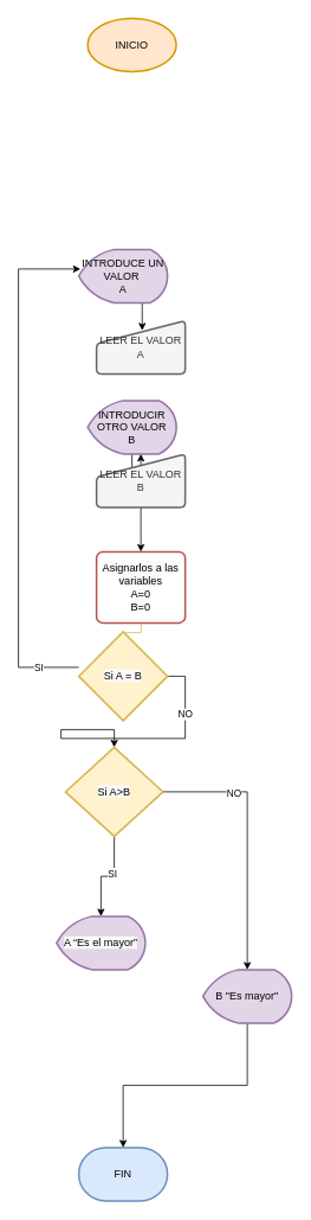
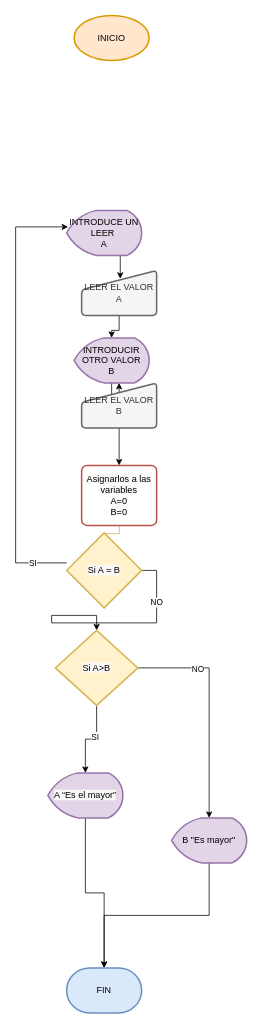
- <mxCell id="3" value="INTRODUCE UN VALOR&amp;nbsp;&lt;br&gt;A" style="strokeWidth=2;html=1;shape=mxgraph.flowchart.display;whiteSpace=wrap;fillColor=#e1d5e7;strokeColor=#9673a6;" parent="1" vertex="1"><mxGeometry x="88" y="280" width="100" height="60" as="geometry" /></mxCell>
+ <mxCell id="3" value="INTRODUCE UN LEER&amp;nbsp;&lt;br&gt;A" style="strokeWidth=2;html=1;shape=mxgraph.flowchart.display;whiteSpace=wrap;fillColor=#e1d5e7;strokeColor=#9673a6;" parent="1" vertex="1"><mxGeometry x="88" y="280" width="100" height="60" as="geometry" /></mxCell>
+ <mxCell id="4" style="edgeStyle=orthogonalEdgeStyle;rounded=0;orthogonalLoop=1;jettySize=auto;html=1;exitX=0.5;exitY=1;exitDx=0;exitDy=0;fontColor=#000000;" parent="1" source="5" target="7" edge="1"><mxGeometry relative="1" as="geometry" /></mxCell>
+ <mxCell id="20" style="edgeStyle=orthogonalEdgeStyle;rounded=0;orthogonalLoop=1;jettySize=auto;html=1;exitX=0.5;exitY=1;exitDx=0;exitDy=0;exitPerimeter=0;fontColor=#000000;" parent="1" source="21" target="24" edge="1"><mxGeometry relative="1" as="geometry"><mxPoint x="128" y="1280" as="targetPoint" /></mxGeometry></mxCell>
